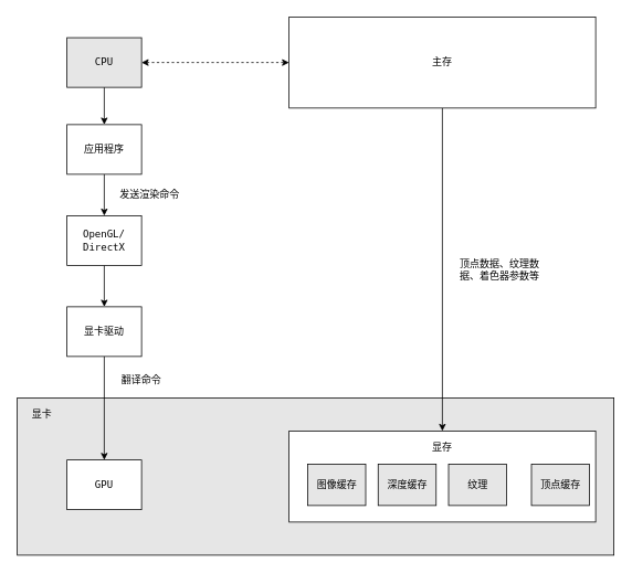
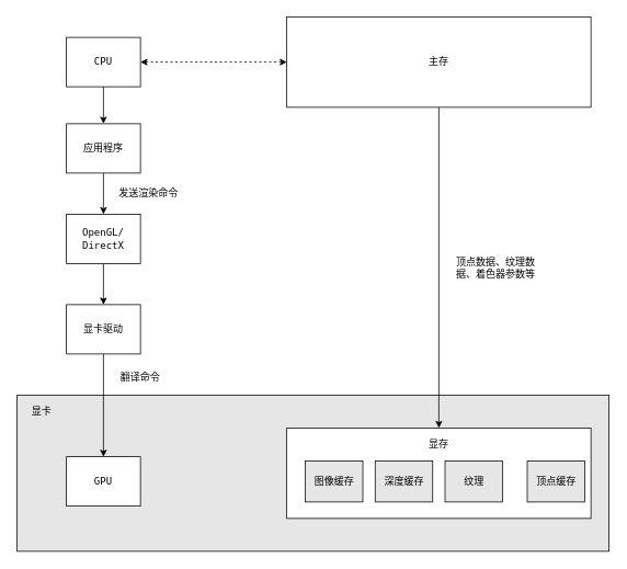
- <mxCell id="15" value="&lt;font face=&quot;monospace&quot;&gt;CPU&lt;/font&gt;" style="rounded=0;whiteSpace=wrap;html=1;fontFamily=Consolas;fillColor=#e6e6e6;" vertex="1" parent="1"><mxGeometry x="80" y="45" width="90" height="60" as="geometry" /></mxCell>
+ <mxCell id="15" value="&lt;font face=&quot;monospace&quot;&gt;CPU&lt;/font&gt;" style="rounded=0;whiteSpace=wrap;html=1;fontFamily=Consolas;" vertex="1" parent="1"><mxGeometry x="80" y="45" width="90" height="60" as="geometry" /></mxCell>
